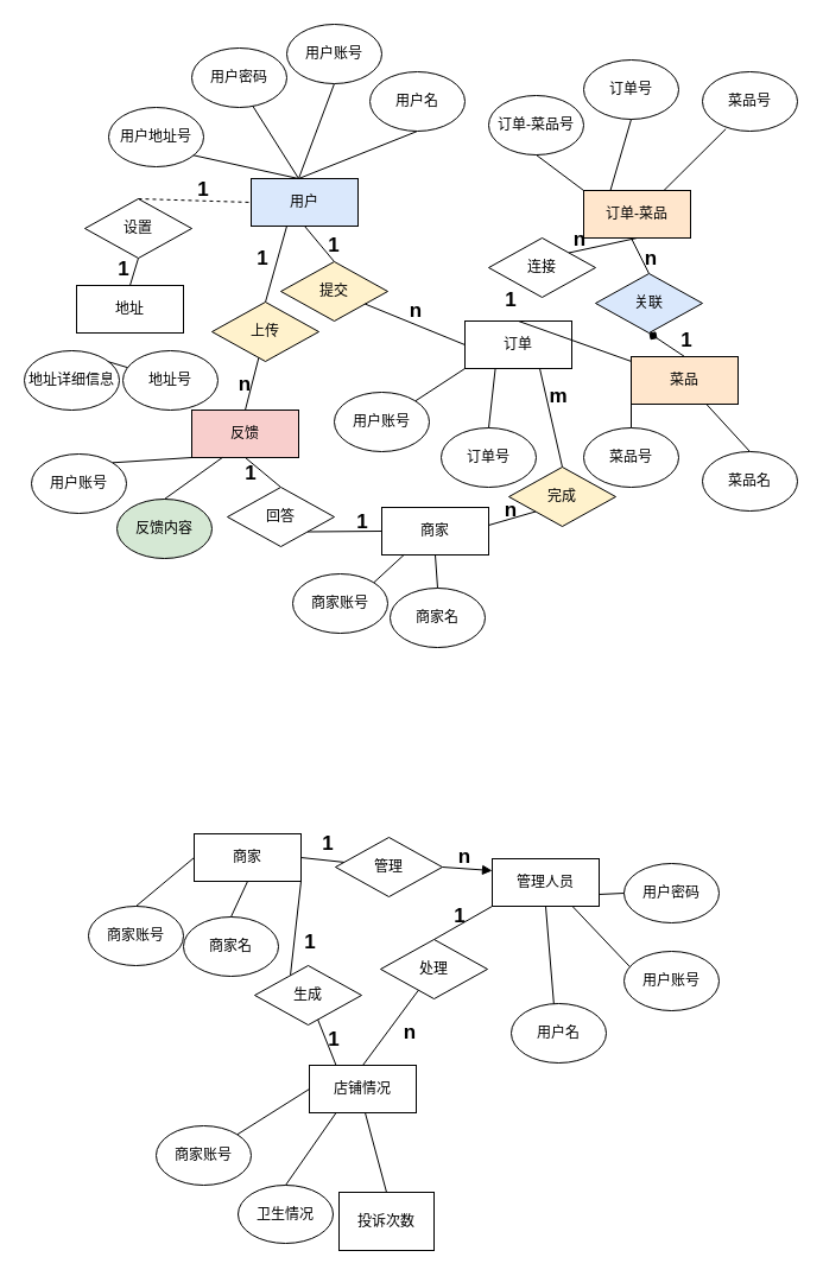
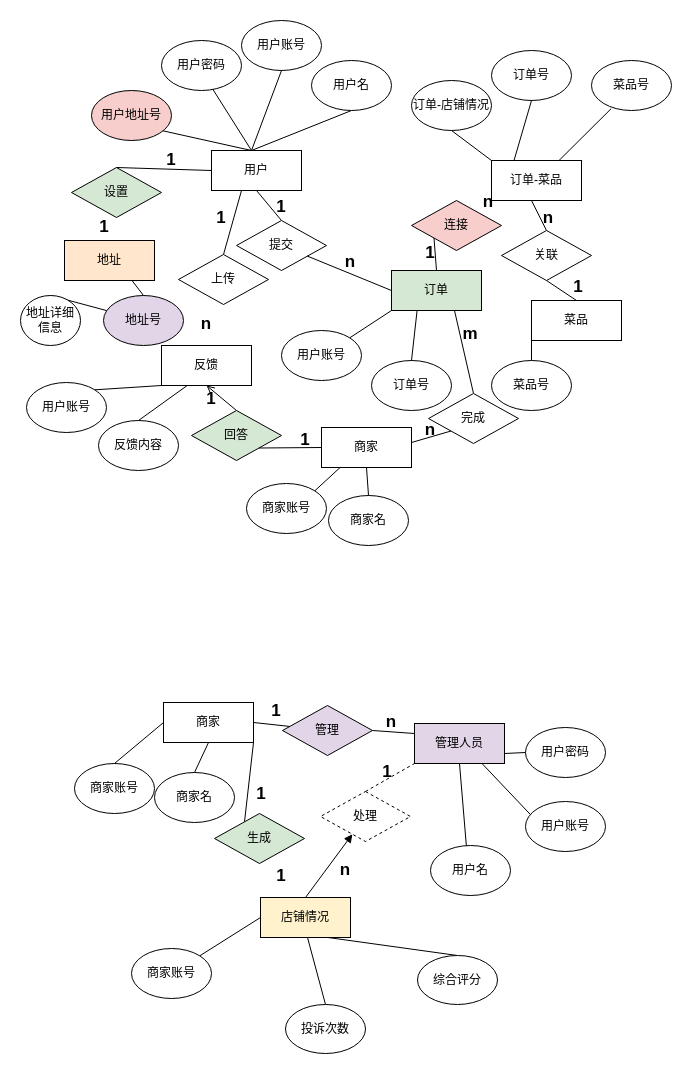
- <mxCell id="26" value="订单-菜品号" style="ellipse;whiteSpace=wrap;html=1;" parent="1" vertex="1"><mxGeometry x="411" y="80" width="80" height="50" as="geometry" /></mxCell>
+ <mxCell id="26" value="订单-店铺情况" style="ellipse;whiteSpace=wrap;html=1;" parent="1" vertex="1"><mxGeometry x="411" y="80" width="80" height="50" as="geometry" /></mxCell>
- <mxCell id="10" value="用户地址号" style="ellipse;whiteSpace=wrap;html=1;" parent="1" vertex="1"><mxGeometry x="91" y="90" width="80" height="50" as="geometry" /></mxCell>
+ <mxCell id="10" value="用户地址号" style="ellipse;whiteSpace=wrap;html=1;fillColor=#f8cecc;" parent="1" vertex="1"><mxGeometry x="91" y="90" width="80" height="50" as="geometry" /></mxCell>
- <mxCell id="12" value="" style="endArrow=none;html=1;rounded=0;exitX=0.5;exitY=0;exitDx=0;exitDy=0;entryX=0;entryY=0.5;entryDx=0;entryDy=0;dashed=1;" parent="1" source="11" edge="1" target="2"><mxGeometry width="50" height="50" relative="1" as="geometry"><mxPoint x="81" y="190" as="sourcePoint" /><mxPoint x="131" y="140" as="targetPoint" /></mxGeometry></mxCell>
+ <mxCell id="12" value="" style="endArrow=none;html=1;rounded=0;exitX=0.5;exitY=0;exitDx=0;exitDy=0;entryX=0;entryY=0.5;entryDx=0;entryDy=0;" parent="1" source="11" edge="1" target="2"><mxGeometry width="50" height="50" relative="1" as="geometry"><mxPoint x="81" y="190" as="sourcePoint" /><mxPoint x="131" y="140" as="targetPoint" /></mxGeometry></mxCell>
- <mxCell id="2" value="用户" style="rounded=0;whiteSpace=wrap;html=1;fillColor=#dae8fc;" parent="1" vertex="1"><mxGeometry x="211" y="150" width="90" height="40" as="geometry" /></mxCell>
+ <mxCell id="2" value="用户" style="rounded=0;whiteSpace=wrap;html=1;" parent="1" vertex="1"><mxGeometry x="211" y="150" width="90" height="40" as="geometry" /></mxCell>
- <mxCell id="25" value="订单-菜品" style="rounded=0;whiteSpace=wrap;html=1;fillColor=#ffe6cc;" parent="1" vertex="1"><mxGeometry x="491" y="160" width="90" height="40" as="geometry" /></mxCell>
+ <mxCell id="25" value="订单-菜品" style="rounded=0;whiteSpace=wrap;html=1;" parent="1" vertex="1"><mxGeometry x="491" y="160" width="90" height="40" as="geometry" /></mxCell>
- <mxCell id="11" value="设置" style="rhombus;whiteSpace=wrap;html=1;" parent="1" vertex="1"><mxGeometry x="71" y="167" width="90" height="50" as="geometry" /></mxCell>
+ <mxCell id="11" value="设置" style="rhombus;whiteSpace=wrap;html=1;fillColor=#d5e8d4;" parent="1" vertex="1"><mxGeometry x="71" y="167" width="90" height="50" as="geometry" /></mxCell>
- <mxCell id="36" value="" style="endArrow=none;html=1;rounded=0;entryX=0.5;entryY=1;entryDx=0;entryDy=0;exitX=1;exitY=0;exitDx=0;exitDy=0;" parent="1" source="34" target="25" edge="1"><mxGeometry width="50" height="50" relative="1" as="geometry"><mxPoint x="543.5" y="250" as="sourcePoint" /><mxPoint x="518.5" y="220" as="targetPoint" /></mxGeometry></mxCell>
- <mxCell id="34" value="连接" style="rhombus;whiteSpace=wrap;html=1;" parent="1" vertex="1"><mxGeometry x="411" y="200" width="90" height="50" as="geometry" /></mxCell>
+ <mxCell id="34" value="连接" style="rhombus;whiteSpace=wrap;html=1;fillColor=#f8cecc;" parent="1" vertex="1"><mxGeometry x="411" y="200" width="90" height="50" as="geometry" /></mxCell>
- <mxCell id="14" value="" style="endArrow=none;html=1;rounded=0;exitX=0.5;exitY=0;exitDx=0;exitDy=0;entryX=0.5;entryY=1;entryDx=0;entryDy=0;" parent="1" source="13" target="11" edge="1"><mxGeometry width="50" height="50" relative="1" as="geometry"><mxPoint x="81" y="310" as="sourcePoint" /><mxPoint x="131" y="260" as="targetPoint" /></mxGeometry></mxCell>
- <mxCell id="18" value="提交" style="rhombus;whiteSpace=wrap;html=1;fillColor=#fff2cc;" parent="1" vertex="1"><mxGeometry x="236" y="220" width="90" height="50" as="geometry" /></mxCell>
+ <mxCell id="18" value="提交" style="rhombus;whiteSpace=wrap;html=1;" parent="1" vertex="1"><mxGeometry x="236" y="220" width="90" height="50" as="geometry" /></mxCell>
- <mxCell id="38" value="关联" style="rhombus;whiteSpace=wrap;html=1;fillColor=#dae8fc;" parent="1" vertex="1"><mxGeometry x="501" y="230" width="90" height="50" as="geometry" /></mxCell>
+ <mxCell id="38" value="关联" style="rhombus;whiteSpace=wrap;html=1;" parent="1" vertex="1"><mxGeometry x="501" y="230" width="90" height="50" as="geometry" /></mxCell>
- <mxCell id="13" value="地址" style="rounded=0;whiteSpace=wrap;html=1;" parent="1" vertex="1"><mxGeometry x="64" y="240" width="90" height="40" as="geometry" /></mxCell>
+ <mxCell id="13" value="地址" style="rounded=0;whiteSpace=wrap;html=1;fillColor=#ffe6cc;" parent="1" vertex="1"><mxGeometry x="64" y="240" width="90" height="40" as="geometry" /></mxCell>
- <mxCell id="48" value="上传" style="rhombus;whiteSpace=wrap;html=1;fillColor=#fff2cc;" parent="1" vertex="1"><mxGeometry x="178" y="254" width="90" height="50" as="geometry" /></mxCell>
+ <mxCell id="48" value="上传" style="rhombus;whiteSpace=wrap;html=1;" parent="1" vertex="1"><mxGeometry x="178" y="254" width="90" height="50" as="geometry" /></mxCell>
- <mxCell id="40" value="" style="endArrow=diamond;html=1;rounded=0;entryX=0.5;entryY=1;entryDx=0;entryDy=0;exitX=0.5;exitY=0;exitDx=0;exitDy=0;" parent="1" source="39" target="38" edge="1"><mxGeometry width="50" height="50" relative="1" as="geometry"><mxPoint x="628.5" y="312.5" as="sourcePoint" /><mxPoint x="561" y="270" as="targetPoint" /></mxGeometry></mxCell>
+ <mxCell id="40" value="" style="endArrow=none;html=1;rounded=0;entryX=0.5;entryY=1;entryDx=0;entryDy=0;exitX=0.5;exitY=0;exitDx=0;exitDy=0;" parent="1" source="39" target="38" edge="1"><mxGeometry width="50" height="50" relative="1" as="geometry"><mxPoint x="628.5" y="312.5" as="sourcePoint" /><mxPoint x="561" y="270" as="targetPoint" /></mxGeometry></mxCell>
- <mxCell id="35" value="" style="endArrow=none;html=1;rounded=0;exitX=0.5;exitY=0;exitDx=0;exitDy=0;" parent="1" source="20" target="39" edge="1"><mxGeometry width="50" height="50" relative="1" as="geometry"><mxPoint x="371" y="230" as="sourcePoint" /><mxPoint x="421" y="180" as="targetPoint" /></mxGeometry></mxCell>
+ <mxCell id="35" value="" style="endArrow=none;html=1;rounded=0;entryX=0;entryY=1;entryDx=0;entryDy=0;exitX=0.5;exitY=0;exitDx=0;exitDy=0;" parent="1" source="20" target="34" edge="1"><mxGeometry width="50" height="50" relative="1" as="geometry"><mxPoint x="371" y="230" as="sourcePoint" /><mxPoint x="421" y="180" as="targetPoint" /></mxGeometry></mxCell>
+ <mxCell id="31" value="" style="endArrow=none;html=1;rounded=0;exitX=0.5;exitY=0;exitDx=0;exitDy=0;entryX=0.75;entryY=1;entryDx=0;entryDy=0;" parent="1" source="30" target="13" edge="1"><mxGeometry width="50" height="50" relative="1" as="geometry"><mxPoint x="121" y="380" as="sourcePoint" /><mxPoint x="161" y="350" as="targetPoint" /></mxGeometry></mxCell>
- <mxCell id="20" value="订单" style="rounded=0;whiteSpace=wrap;html=1;" parent="1" vertex="1"><mxGeometry x="391" y="270" width="90" height="40" as="geometry" /></mxCell>
+ <mxCell id="20" value="订单" style="rounded=0;whiteSpace=wrap;html=1;fillColor=#d5e8d4;" parent="1" vertex="1"><mxGeometry x="391" y="270" width="90" height="40" as="geometry" /></mxCell>
- <mxCell id="16" value="地址详细信息" style="ellipse;whiteSpace=wrap;html=1;" parent="1" vertex="1"><mxGeometry x="20" y="295" width="80" height="50" as="geometry" /></mxCell>
+ <mxCell id="16" value="地址详细信息" style="ellipse;whiteSpace=wrap;html=1;" parent="1" vertex="1"><mxGeometry x="20" y="295" width="60" height="50" as="geometry" /></mxCell>
- <mxCell id="30" value="地址号" style="ellipse;whiteSpace=wrap;html=1;" parent="1" vertex="1"><mxGeometry x="103" y="295" width="80" height="50" as="geometry" /></mxCell>
+ <mxCell id="30" value="地址号" style="ellipse;whiteSpace=wrap;html=1;fillColor=#e1d5e7;" parent="1" vertex="1"><mxGeometry x="103" y="295" width="80" height="50" as="geometry" /></mxCell>
- <mxCell id="39" value="菜品" style="rounded=0;whiteSpace=wrap;html=1;fillColor=#ffe6cc;" parent="1" vertex="1"><mxGeometry x="531" y="300" width="90" height="40" as="geometry" /></mxCell>
+ <mxCell id="39" value="菜品" style="rounded=0;whiteSpace=wrap;html=1;" parent="1" vertex="1"><mxGeometry x="531" y="300" width="90" height="40" as="geometry" /></mxCell>
- <mxCell id="49" value="" style="endArrow=none;html=1;rounded=0;exitX=0.5;exitY=0;exitDx=0;exitDy=0;" parent="1" source="46" target="48" edge="1"><mxGeometry width="50" height="50" relative="1" as="geometry"><mxPoint x="191" y="421" as="sourcePoint" /><mxPoint x="241" y="190" as="targetPoint" /></mxGeometry></mxCell>
- <mxCell id="43" value="" style="endArrow=none;html=1;rounded=0;exitX=0.5;exitY=0;exitDx=0;exitDy=0;" parent="1" source="44" target="39" edge="1"><mxGeometry width="50" height="50" relative="1" as="geometry"><mxPoint x="571" y="380" as="sourcePoint" /><mxPoint x="541" y="350" as="targetPoint" /></mxGeometry></mxCell>
- <mxCell id="46" value="反馈" style="rounded=0;whiteSpace=wrap;html=1;fillColor=#f8cecc;" parent="1" vertex="1"><mxGeometry x="161" y="345" width="90" height="40" as="geometry" /></mxCell>
+ <mxCell id="46" value="反馈" style="rounded=0;whiteSpace=wrap;html=1;" parent="1" vertex="1"><mxGeometry x="161" y="345" width="90" height="40" as="geometry" /></mxCell>
- <mxCell id="57" value="" style="endArrow=none;html=1;rounded=0;startArrow=none;exitX=0.5;exitY=0;exitDx=0;exitDy=0;entryX=0.5;entryY=1;entryDx=0;entryDy=0;" parent="1" source="58" target="46" edge="1"><mxGeometry width="50" height="50" relative="1" as="geometry"><mxPoint x="228" y="424" as="sourcePoint" /><mxPoint x="201" y="386" as="targetPoint" /></mxGeometry></mxCell>
+ <mxCell id="57" value="" style="endArrow=open;html=1;rounded=0;startArrow=none;exitX=0.5;exitY=0;exitDx=0;exitDy=0;entryX=0.5;entryY=1;entryDx=0;entryDy=0;" parent="1" source="58" target="46" edge="1"><mxGeometry width="50" height="50" relative="1" as="geometry"><mxPoint x="228" y="424" as="sourcePoint" /><mxPoint x="201" y="386" as="targetPoint" /></mxGeometry></mxCell>
- <mxCell id="44" value="菜品名" style="ellipse;whiteSpace=wrap;html=1;" parent="1" vertex="1"><mxGeometry x="591" y="380" width="80" height="50" as="geometry" /></mxCell>
- <mxCell id="50" value="完成" style="rhombus;whiteSpace=wrap;html=1;fillColor=#fff2cc;" parent="1" vertex="1"><mxGeometry x="428" y="393" width="90" height="50" as="geometry" /></mxCell>
+ <mxCell id="50" value="完成" style="rhombus;whiteSpace=wrap;html=1;" parent="1" vertex="1"><mxGeometry x="428" y="393" width="90" height="50" as="geometry" /></mxCell>
- <mxCell id="58" value="回答" style="rhombus;whiteSpace=wrap;html=1;" parent="1" vertex="1"><mxGeometry x="191" y="410" width="90" height="50" as="geometry" /></mxCell>
+ <mxCell id="58" value="回答" style="rhombus;whiteSpace=wrap;html=1;fillColor=#d5e8d4;" parent="1" vertex="1"><mxGeometry x="191" y="410" width="90" height="50" as="geometry" /></mxCell>
- <mxCell id="79" value="反馈内容" style="ellipse;whiteSpace=wrap;html=1;fillColor=#d5e8d4;" parent="1" vertex="1"><mxGeometry x="98" y="420" width="80" height="50" as="geometry" /></mxCell>
+ <mxCell id="79" value="反馈内容" style="ellipse;whiteSpace=wrap;html=1;" parent="1" vertex="1"><mxGeometry x="98" y="420" width="80" height="50" as="geometry" /></mxCell>
- <mxCell id="85" value="管理" style="rhombus;whiteSpace=wrap;html=1;" parent="1" vertex="1"><mxGeometry x="282" y="705" width="90" height="50" as="geometry" /></mxCell>
+ <mxCell id="85" value="管理" style="rhombus;whiteSpace=wrap;html=1;fillColor=#e1d5e7;" parent="1" vertex="1"><mxGeometry x="282" y="705" width="90" height="50" as="geometry" /></mxCell>
- <mxCell id="67" value="" style="endArrow=block;html=1;rounded=0;exitX=1;exitY=0.5;exitDx=0;exitDy=0;startArrow=none;entryX=0;entryY=0.25;entryDx=0;entryDy=0;" parent="1" source="85" target="60" edge="1"><mxGeometry width="50" height="50" relative="1" as="geometry"><mxPoint x="290" y="707" as="sourcePoint" /><mxPoint x="380" y="727" as="targetPoint" /></mxGeometry></mxCell>
+ <mxCell id="67" value="" style="endArrow=none;html=1;rounded=0;exitX=1;exitY=0.5;exitDx=0;exitDy=0;startArrow=none;entryX=0;entryY=0.25;entryDx=0;entryDy=0;" parent="1" source="85" target="60" edge="1"><mxGeometry width="50" height="50" relative="1" as="geometry"><mxPoint x="290" y="707" as="sourcePoint" /><mxPoint x="380" y="727" as="targetPoint" /></mxGeometry></mxCell>
- <mxCell id="60" value="管理人员" style="rounded=0;whiteSpace=wrap;html=1;" parent="1" vertex="1"><mxGeometry x="414" y="723" width="90" height="40" as="geometry" /></mxCell>
+ <mxCell id="60" value="管理人员" style="rounded=0;whiteSpace=wrap;html=1;fillColor=#e1d5e7;" parent="1" vertex="1"><mxGeometry x="414" y="723" width="90" height="40" as="geometry" /></mxCell>
- <mxCell id="68" value="" style="endArrow=none;html=1;rounded=0;exitX=0.5;exitY=0;exitDx=0;exitDy=0;startArrow=none;entryX=0;entryY=1;entryDx=0;entryDy=0;" parent="1" source="70" target="60" edge="1"><mxGeometry width="50" height="50" relative="1" as="geometry"><mxPoint x="329" y="995" as="sourcePoint" /><mxPoint x="370" y="765" as="targetPoint" /></mxGeometry></mxCell>
+ <mxCell id="68" value="" style="endArrow=none;html=1;rounded=0;exitX=0.5;exitY=0;exitDx=0;exitDy=0;startArrow=none;entryX=0;entryY=1;entryDx=0;entryDy=0;dashed=1;" parent="1" source="70" target="60" edge="1"><mxGeometry width="50" height="50" relative="1" as="geometry"><mxPoint x="329" y="995" as="sourcePoint" /><mxPoint x="370" y="765" as="targetPoint" /></mxGeometry></mxCell>
- <mxCell id="70" value="处理" style="rhombus;whiteSpace=wrap;html=1;" parent="1" vertex="1"><mxGeometry x="320" y="791" width="90" height="50" as="geometry" /></mxCell>
+ <mxCell id="70" value="处理" style="rhombus;whiteSpace=wrap;html=1;dashed=1;" parent="1" vertex="1"><mxGeometry x="320" y="791" width="90" height="50" as="geometry" /></mxCell>
- <mxCell id="88" value="生成" style="rhombus;whiteSpace=wrap;html=1;" parent="1" vertex="1"><mxGeometry x="214" y="813" width="90" height="50" as="geometry" /></mxCell>
+ <mxCell id="88" value="生成" style="rhombus;whiteSpace=wrap;html=1;fillColor=#d5e8d4;" parent="1" vertex="1"><mxGeometry x="214" y="813" width="90" height="50" as="geometry" /></mxCell>
- <mxCell id="71" value="" style="endArrow=none;html=1;rounded=0;exitX=0.5;exitY=0;exitDx=0;exitDy=0;" parent="1" source="69" target="70" edge="1"><mxGeometry width="50" height="50" relative="1" as="geometry"><mxPoint x="320" y="998" as="sourcePoint" /><mxPoint x="370" y="767" as="targetPoint" /></mxGeometry></mxCell>
+ <mxCell id="71" value="" style="endArrow=block;html=1;rounded=0;exitX=0.5;exitY=0;exitDx=0;exitDy=0;" parent="1" source="69" target="70" edge="1"><mxGeometry width="50" height="50" relative="1" as="geometry"><mxPoint x="320" y="998" as="sourcePoint" /><mxPoint x="370" y="767" as="targetPoint" /></mxGeometry></mxCell>
- <mxCell id="89" value="" style="endArrow=none;html=1;rounded=0;startArrow=none;exitX=0.25;exitY=0;exitDx=0;exitDy=0;" parent="1" source="69" target="88" edge="1"><mxGeometry width="50" height="50" relative="1" as="geometry"><mxPoint x="282.5" y="897" as="sourcePoint" /><mxPoint x="218" y="730" as="targetPoint" /></mxGeometry></mxCell>
- <mxCell id="69" value="店铺情况" style="rounded=0;whiteSpace=wrap;html=1;" parent="1" vertex="1"><mxGeometry x="260" y="897" width="90" height="40" as="geometry" /></mxCell>
+ <mxCell id="69" value="店铺情况" style="rounded=0;whiteSpace=wrap;html=1;fillColor=#fff2cc;" parent="1" vertex="1"><mxGeometry x="260" y="897" width="90" height="40" as="geometry" /></mxCell>
+ <mxCell id="92" value="" style="endArrow=none;html=1;rounded=0;entryX=0.75;entryY=1;entryDx=0;entryDy=0;exitX=0.5;exitY=0;exitDx=0;exitDy=0;" parent="1" source="93" target="69" edge="1"><mxGeometry width="50" height="50" relative="1" as="geometry"><mxPoint x="394" y="1007" as="sourcePoint" /><mxPoint x="337" y="937" as="targetPoint" /></mxGeometry></mxCell>
- <mxCell id="84" value="" style="endArrow=none;html=1;rounded=0;exitX=0.5;exitY=0;exitDx=0;exitDy=0;entryX=0.25;entryY=1;entryDx=0;entryDy=0;" parent="1" source="82" target="69" edge="1"><mxGeometry width="50" height="50" relative="1" as="geometry"><mxPoint x="222.284" y="983.322" as="sourcePoint" /><mxPoint x="300" y="952" as="targetPoint" /></mxGeometry></mxCell>
+ <mxCell id="93" value="综合评分" style="ellipse;whiteSpace=wrap;html=1;" parent="1" vertex="1"><mxGeometry x="417" y="955" width="80" height="49" as="geometry" /></mxCell>
- <mxCell id="82" value="卫生情况" style="ellipse;whiteSpace=wrap;html=1;" parent="1" vertex="1"><mxGeometry x="200" y="998" width="80" height="49" as="geometry" /></mxCell>
- <mxCell id="91" value="投诉次数" style="whiteSpace=wrap;html=1;rounded=0;" parent="1" vertex="1"><mxGeometry x="285" y="1004" width="80" height="49" as="geometry" /></mxCell>
+ <mxCell id="91" value="投诉次数" style="ellipse;whiteSpace=wrap;html=1;" parent="1" vertex="1"><mxGeometry x="285" y="1004" width="80" height="49" as="geometry" /></mxCell>
